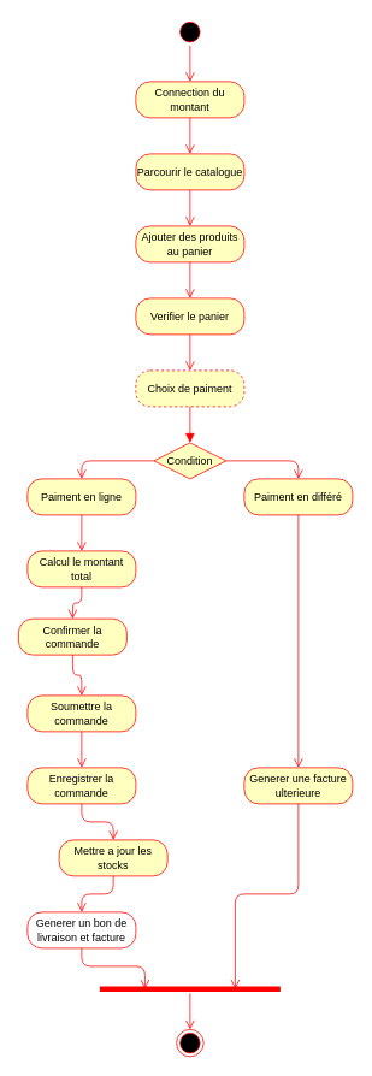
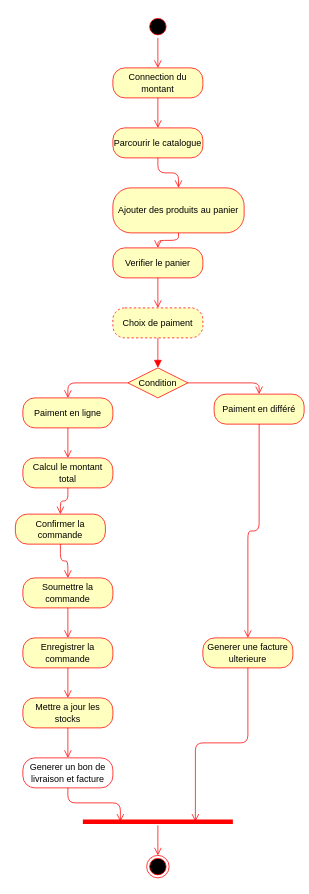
- <mxCell id="8" value="Ajouter des produits au panier" style="rounded=1;whiteSpace=wrap;html=1;arcSize=40;fontColor=#000000;fillColor=#ffffc0;strokeColor=#ff0000;" vertex="1" parent="1"><mxGeometry x="150" y="250" width="120" height="40" as="geometry" /></mxCell>
+ <mxCell id="8" value="Ajouter des produits au panier" style="rounded=1;whiteSpace=wrap;html=1;arcSize=40;fontColor=#000000;fillColor=#ffffc0;strokeColor=#ff0000;" vertex="1" parent="1"><mxGeometry x="150" y="250" width="175" height="60" as="geometry" /></mxCell>
- <mxCell id="19" value="Paiment en différé" style="rounded=1;whiteSpace=wrap;html=1;arcSize=40;fontColor=#000000;fillColor=#ffffc0;strokeColor=#ff0000;" vertex="1" parent="1"><mxGeometry x="270" y="530" width="120" height="40" as="geometry" /></mxCell>
+ <mxCell id="19" value="Paiment en différé" style="rounded=1;whiteSpace=wrap;html=1;arcSize=40;fontColor=#000000;fillColor=#ffffc0;strokeColor=#ff0000;" vertex="1" parent="1"><mxGeometry x="285" y="525" width="120" height="40" as="geometry" /></mxCell>
- <mxCell id="29" value="Mettre a jour les stocks" style="rounded=1;whiteSpace=wrap;html=1;arcSize=40;fontColor=#000000;fillColor=#ffffc0;strokeColor=#ff0000;" vertex="1" parent="1"><mxGeometry x="65" y="930" width="120" height="40" as="geometry" /></mxCell>
+ <mxCell id="29" value="Mettre a jour les stocks" style="rounded=1;whiteSpace=wrap;html=1;arcSize=40;fontColor=#000000;fillColor=#ffffc0;strokeColor=#ff0000;" vertex="1" parent="1"><mxGeometry x="30" y="930" width="120" height="40" as="geometry" /></mxCell>
